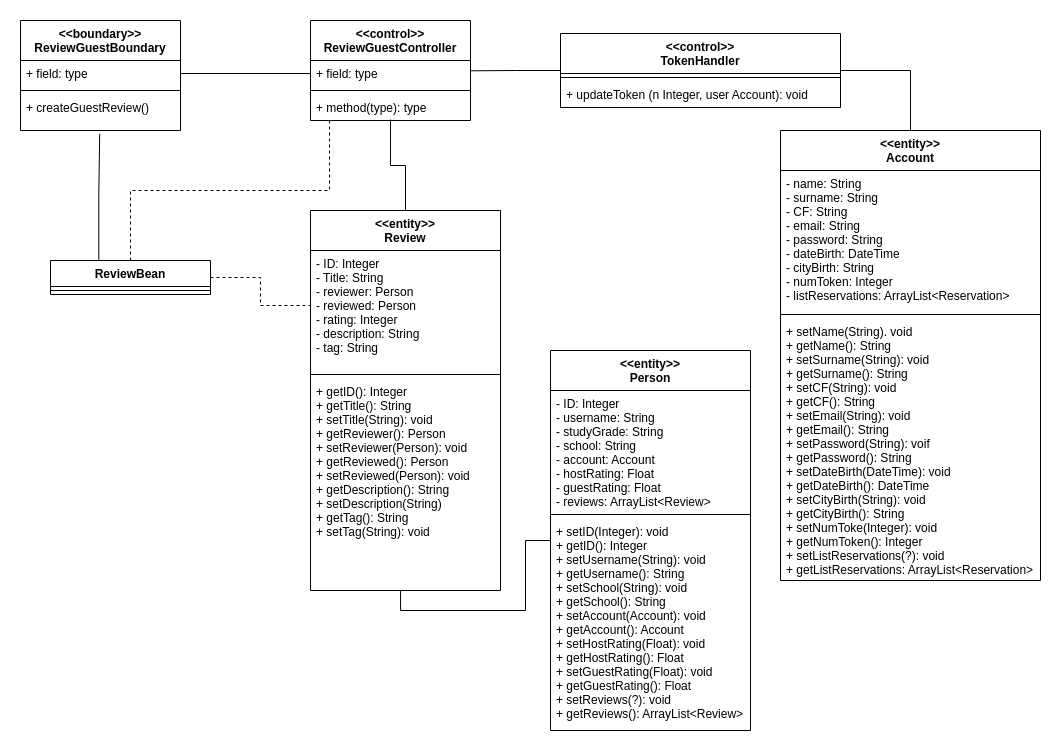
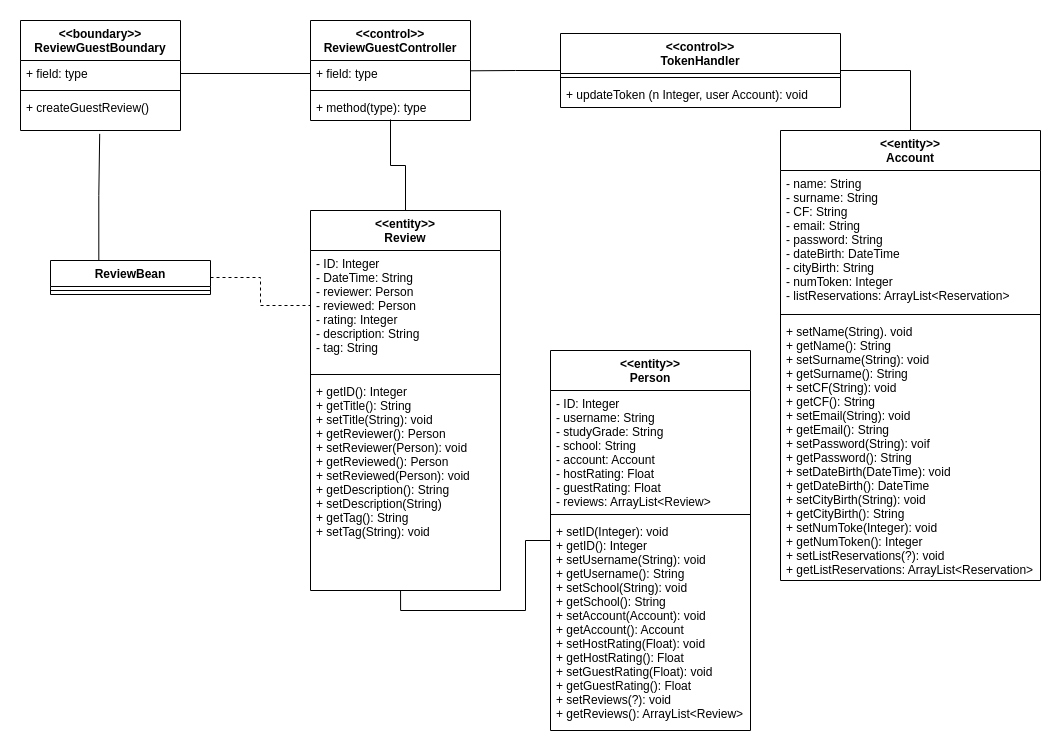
- <mxCell id="2" style="edgeStyle=orthogonalEdgeStyle;rounded=0;orthogonalLoop=1;jettySize=auto;html=1;exitX=0.5;exitY=0;exitDx=0;exitDy=0;entryX=0.119;entryY=1;entryDx=0;entryDy=0;entryPerimeter=0;dashed=1;endArrow=none;endFill=0;" parent="1" source="5" target="14" edge="1"><mxGeometry relative="1" as="geometry" /></mxCell>
- <mxCell id="17" value="- ID: Integer&#10;- Title: String&#10;- reviewer: Person&#10;- reviewed: Person&#10;- rating: Integer&#10;- description: String&#10;- tag: String" style="text;strokeColor=none;fillColor=none;align=left;verticalAlign=top;spacingLeft=4;spacingRight=4;overflow=hidden;rotatable=0;points=[[0,0.5],[1,0.5]];portConstraint=eastwest;" parent="16" vertex="1"><mxGeometry y="40" width="190" height="120" as="geometry" /></mxCell>
+ <mxCell id="17" value="- ID: Integer&#10;- DateTime: String&#10;- reviewer: Person&#10;- reviewed: Person&#10;- rating: Integer&#10;- description: String&#10;- tag: String" style="text;strokeColor=none;fillColor=none;align=left;verticalAlign=top;spacingLeft=4;spacingRight=4;overflow=hidden;rotatable=0;points=[[0,0.5],[1,0.5]];portConstraint=eastwest;" parent="16" vertex="1"><mxGeometry y="40" width="190" height="120" as="geometry" /></mxCell>
